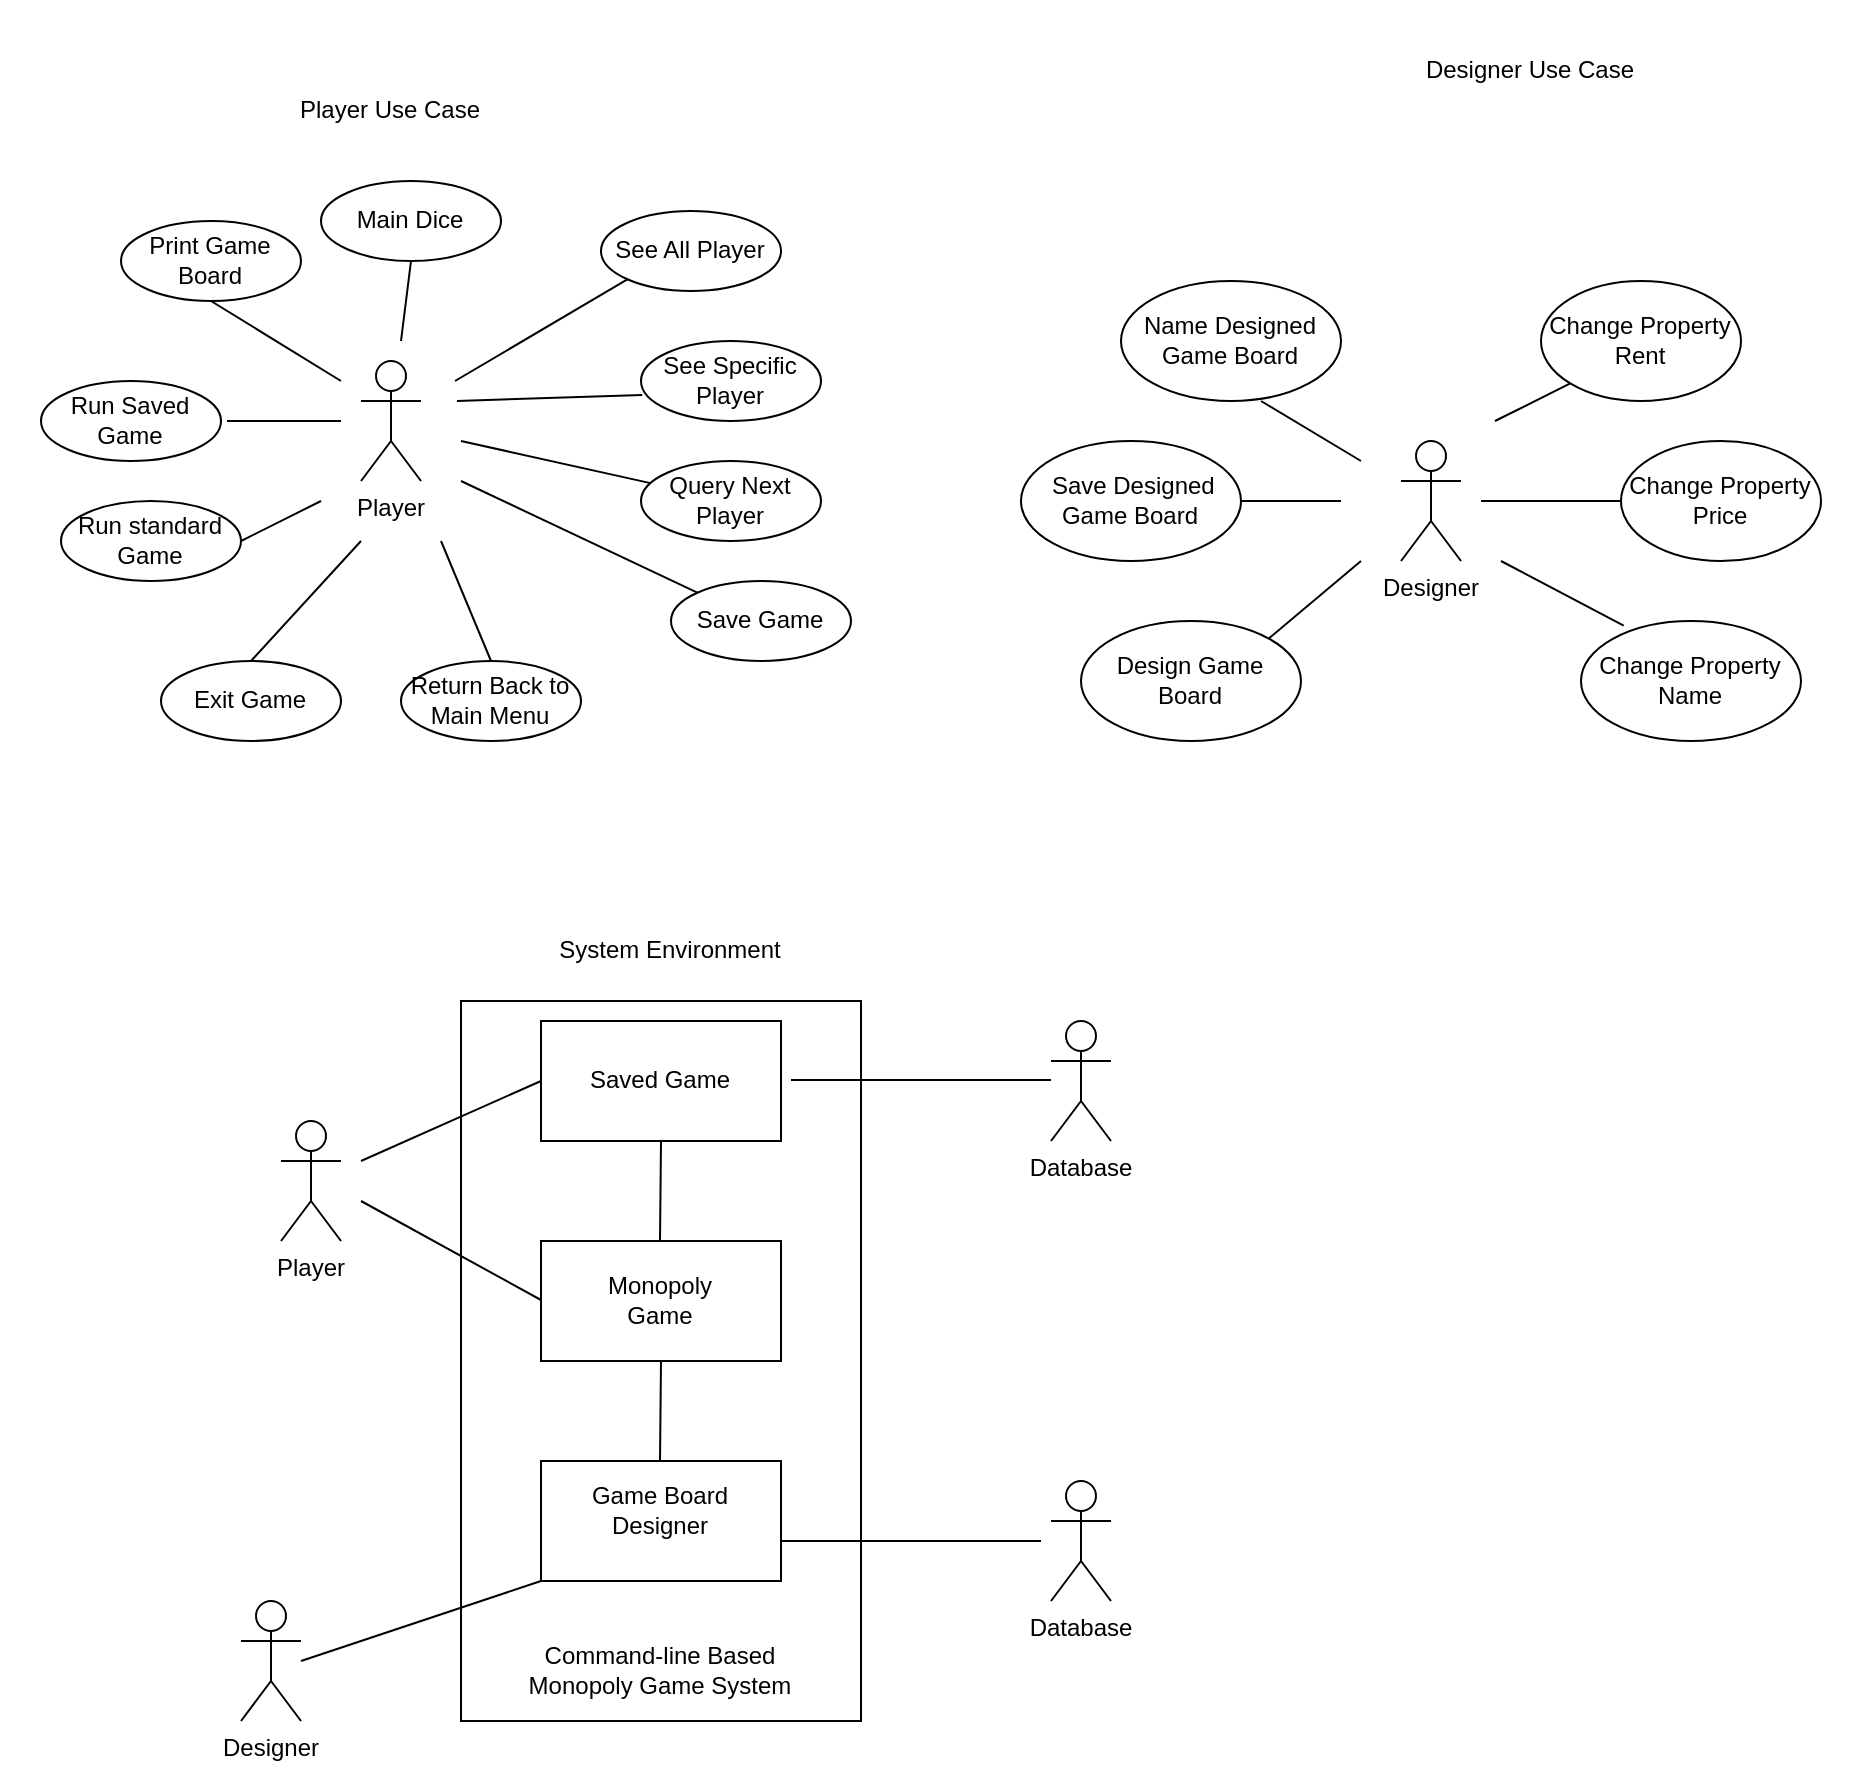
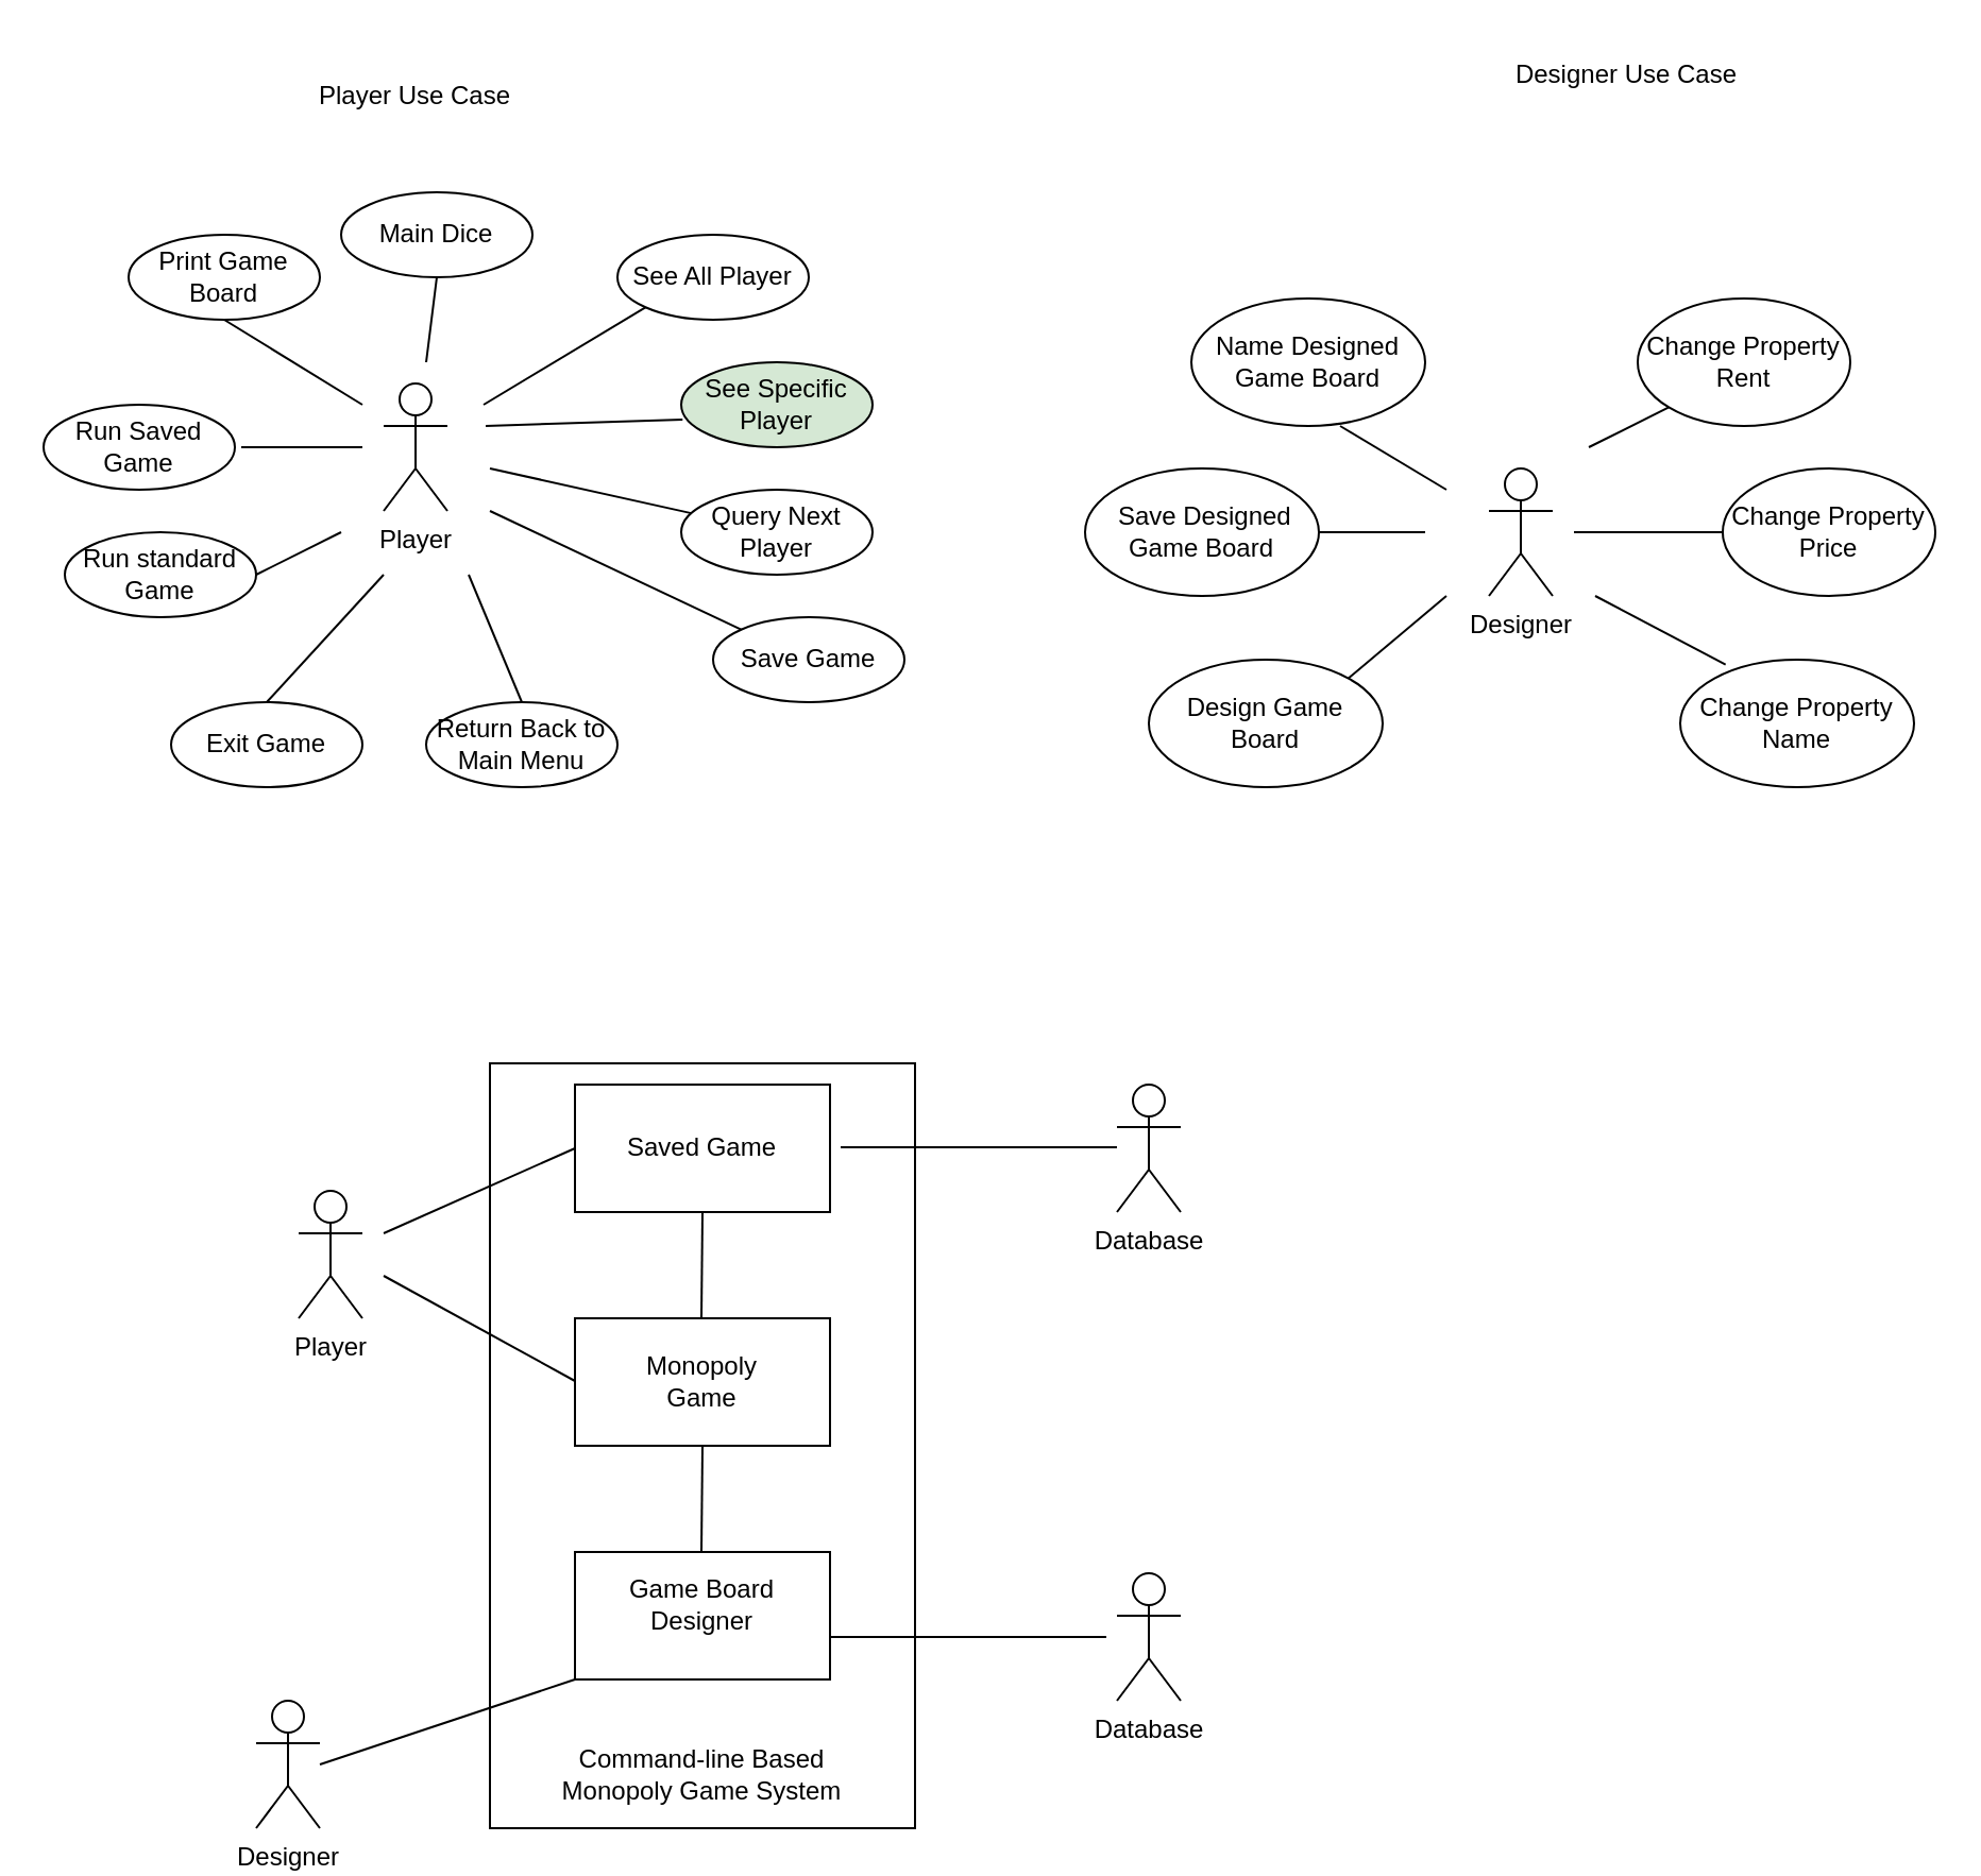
- <mxCell id="2" value="Player Use Case" style="text;html=1;align=center;verticalAlign=middle;whiteSpace=wrap;rounded=0;" vertex="1" parent="1"><mxGeometry x="60" y="40" width="270" height="30" as="geometry" /></mxCell>
+ <mxCell id="2" value="Player Use Case" style="text;html=1;align=center;verticalAlign=middle;whiteSpace=wrap;rounded=0;" vertex="1" parent="1"><mxGeometry x="60" y="30" width="270" height="30" as="geometry" /></mxCell>
- <mxCell id="8" value="See All Player" style="ellipse;whiteSpace=wrap;html=1;" vertex="1" parent="1"><mxGeometry x="300" y="105" width="90" height="40" as="geometry" /></mxCell>
+ <mxCell id="8" value="See All Player" style="ellipse;whiteSpace=wrap;html=1;" vertex="1" parent="1"><mxGeometry x="290" y="110" width="90" height="40" as="geometry" /></mxCell>
- <mxCell id="9" value="See Specific Player" style="ellipse;whiteSpace=wrap;html=1;" vertex="1" parent="1"><mxGeometry x="320" y="170" width="90" height="40" as="geometry" /></mxCell>
+ <mxCell id="9" value="See Specific Player" style="ellipse;whiteSpace=wrap;html=1;fillColor=#d5e8d4;" vertex="1" parent="1"><mxGeometry x="320" y="170" width="90" height="40" as="geometry" /></mxCell>
- <mxCell id="36" value="System Environment" style="text;html=1;align=center;verticalAlign=middle;whiteSpace=wrap;rounded=0;" vertex="1" parent="1"><mxGeometry x="210" y="460" width="250" height="30" as="geometry" /></mxCell>
